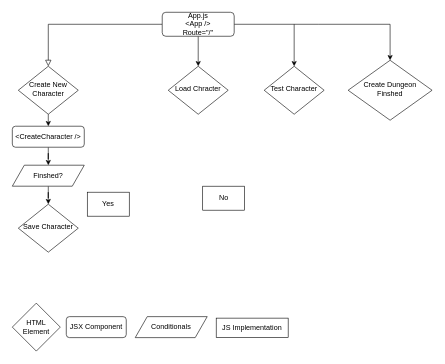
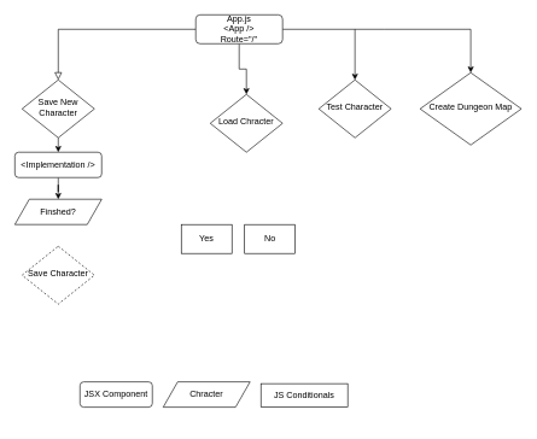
- <mxCell id="8" value="Create New Character" style="rhombus;whiteSpace=wrap;html=1;shadow=0;fontFamily=Helvetica;fontSize=12;align=center;strokeWidth=1;spacing=6;spacingTop=-4;" parent="1" vertex="1"><mxGeometry x="30" y="110" width="100" height="80" as="geometry" /></mxCell>
+ <mxCell id="8" value="Save New Character" style="rhombus;whiteSpace=wrap;html=1;shadow=0;fontFamily=Helvetica;fontSize=12;align=center;strokeWidth=1;spacing=6;spacingTop=-4;" parent="1" vertex="1"><mxGeometry x="30" y="110" width="100" height="80" as="geometry" /></mxCell>
- <mxCell id="11" value="Create Dungeon Finshed" style="rhombus;whiteSpace=wrap;html=1;shadow=0;fontFamily=Helvetica;fontSize=12;align=center;strokeWidth=1;spacing=6;spacingTop=-4;" parent="1" vertex="1"><mxGeometry x="580" y="100" width="140" height="100" as="geometry" /></mxCell>
+ <mxCell id="11" value="Create Dungeon Map" style="rhombus;whiteSpace=wrap;html=1;shadow=0;fontFamily=Helvetica;fontSize=12;align=center;strokeWidth=1;spacing=6;spacingTop=-4;" parent="1" vertex="1"><mxGeometry x="580" y="100" width="140" height="100" as="geometry" /></mxCell>
- <mxCell id="9" value="Load Chracter" style="rhombus;whiteSpace=wrap;html=1;shadow=0;fontFamily=Helvetica;fontSize=12;align=center;strokeWidth=1;spacing=6;spacingTop=-4;" parent="1" vertex="1"><mxGeometry x="280" y="110" width="100" height="80" as="geometry" /></mxCell>
+ <mxCell id="9" value="Load Chracter" style="rhombus;whiteSpace=wrap;html=1;shadow=0;fontFamily=Helvetica;fontSize=12;align=center;strokeWidth=1;spacing=6;spacingTop=-4;" parent="1" vertex="1"><mxGeometry x="290" y="130" width="100" height="80" as="geometry" /></mxCell>
- <mxCell id="19" value="&amp;lt;CreateCharacter /&amp;gt;" style="rounded=1;whiteSpace=wrap;html=1;" vertex="1" parent="1"><mxGeometry x="20" y="210" width="120" height="35" as="geometry" /></mxCell>
+ <mxCell id="19" value="&amp;lt;Implementation /&amp;gt;" style="rounded=1;whiteSpace=wrap;html=1;" vertex="1" parent="1"><mxGeometry x="20" y="210" width="120" height="35" as="geometry" /></mxCell>
- <mxCell id="20" style="edgeStyle=orthogonalEdgeStyle;rounded=0;orthogonalLoop=1;jettySize=auto;html=1;entryX=0.5;entryY=0;entryDx=0;entryDy=0;" edge="1" parent="1" source="21" target="12"><mxGeometry relative="1" as="geometry" /></mxCell>
- <mxCell id="13" value="Yes" style="rounded=0;whiteSpace=wrap;html=1;" vertex="1" parent="1"><mxGeometry x="145" y="320" width="70" height="40" as="geometry" /></mxCell>
+ <mxCell id="13" value="Yes" style="rounded=0;whiteSpace=wrap;html=1;" vertex="1" parent="1"><mxGeometry x="250" y="310" width="70" height="40" as="geometry" /></mxCell>
- <mxCell id="12" value="Save Character" style="rhombus;whiteSpace=wrap;html=1;shadow=0;fontFamily=Helvetica;fontSize=12;align=center;strokeWidth=1;spacing=6;spacingTop=-4;" vertex="1" parent="1"><mxGeometry x="30" y="340" width="100" height="80" as="geometry" /></mxCell>
+ <mxCell id="12" value="Save Character" style="rhombus;whiteSpace=wrap;html=1;shadow=0;fontFamily=Helvetica;fontSize=12;align=center;strokeWidth=1;spacing=6;spacingTop=-4;dashed=1;" vertex="1" parent="1"><mxGeometry x="30" y="340" width="100" height="80" as="geometry" /></mxCell>
- <mxCell id="15" value="HTML Element" style="rhombus;whiteSpace=wrap;html=1;" vertex="1" parent="1"><mxGeometry x="20" y="505" width="80" height="80" as="geometry" /></mxCell>
- <mxCell id="17" value="Conditionals" style="shape=parallelogram;perimeter=parallelogramPerimeter;whiteSpace=wrap;html=1;fixedSize=1;" vertex="1" parent="1"><mxGeometry x="225" y="527.5" width="120" height="35" as="geometry" /></mxCell>
+ <mxCell id="17" value="Chracter" style="shape=parallelogram;perimeter=parallelogramPerimeter;whiteSpace=wrap;html=1;fixedSize=1;" vertex="1" parent="1"><mxGeometry x="225" y="527.5" width="120" height="35" as="geometry" /></mxCell>
- <mxCell id="22" value="JS Implementation" style="rounded=0;whiteSpace=wrap;html=1;" vertex="1" parent="1"><mxGeometry x="360" y="530" width="120" height="32.5" as="geometry" /></mxCell>
+ <mxCell id="22" value="JS Conditionals" style="rounded=0;whiteSpace=wrap;html=1;" vertex="1" parent="1"><mxGeometry x="360" y="530" width="120" height="32.5" as="geometry" /></mxCell>
